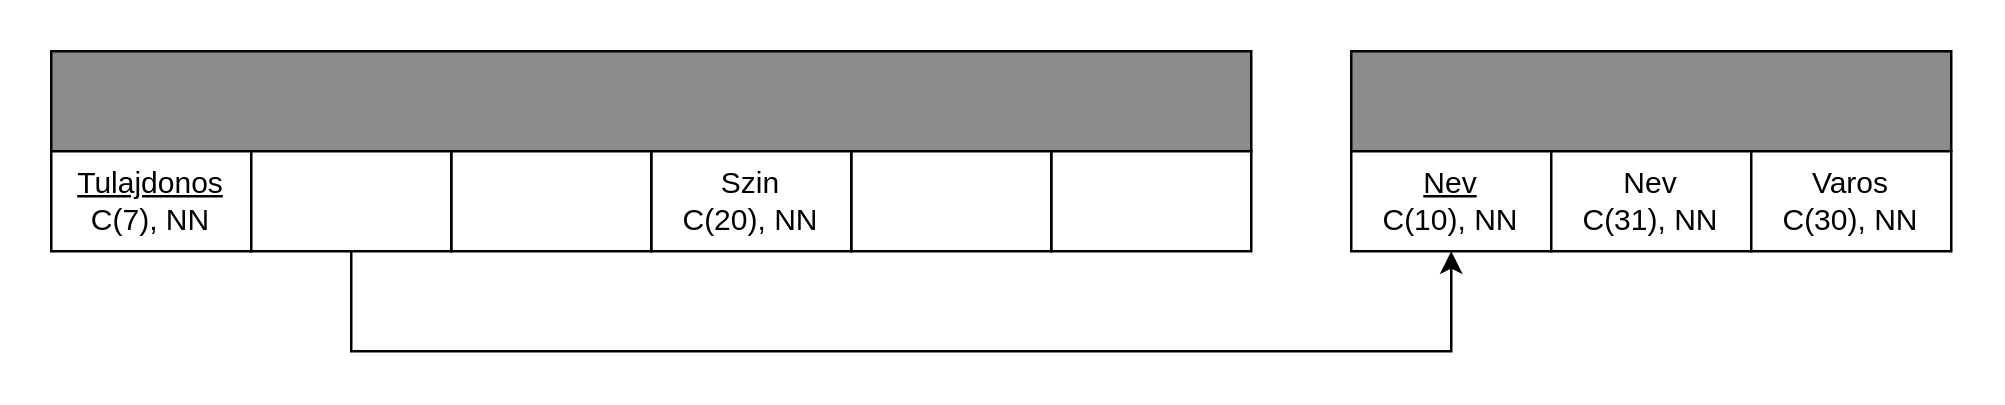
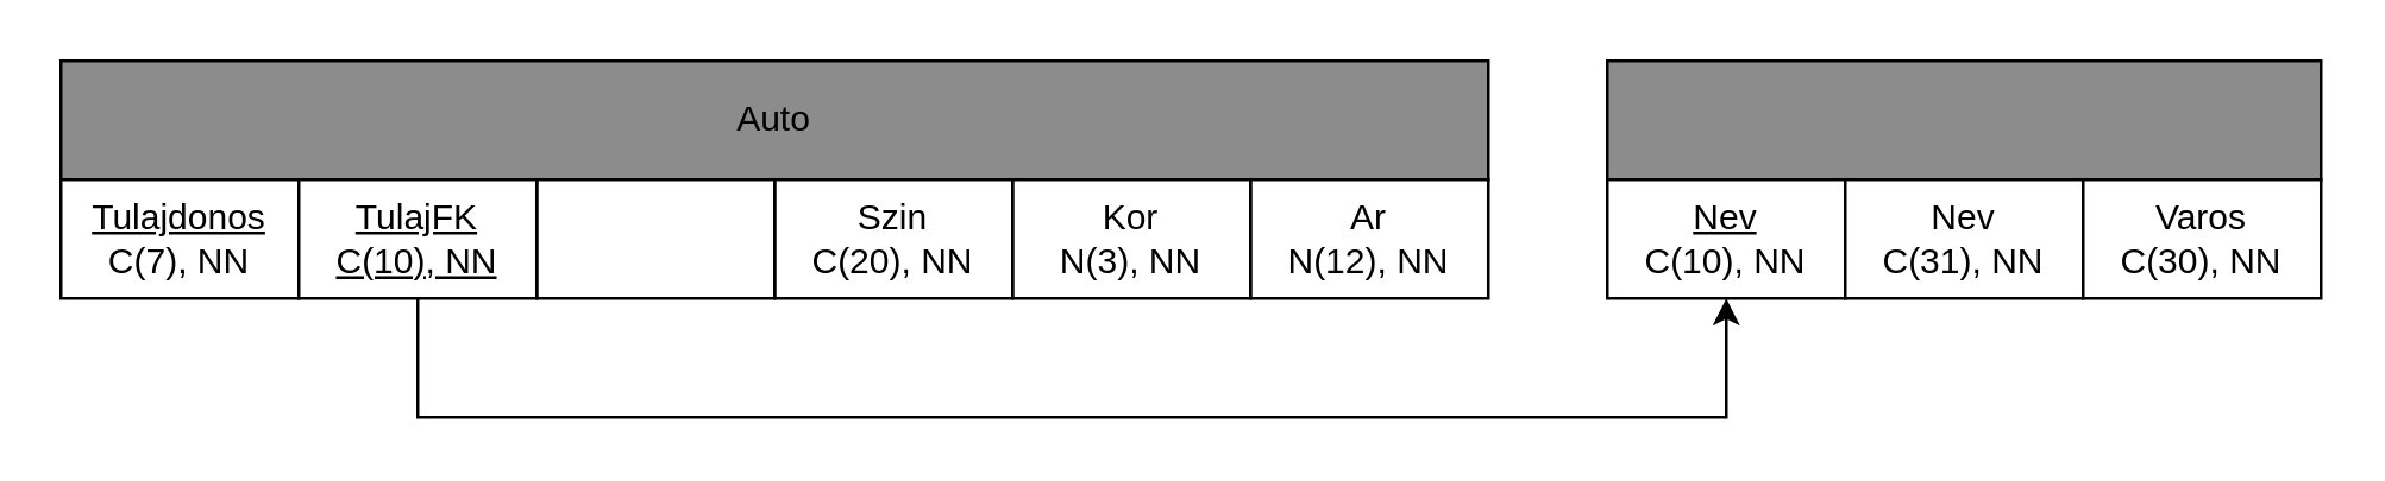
+ <mxCell id="3" value="Auto" style="text;html=1;align=center;verticalAlign=middle;whiteSpace=wrap;rounded=0;" vertex="1" parent="1"><mxGeometry x="225" y="25" width="70" height="30" as="geometry" /></mxCell>
+ <mxCell id="16" value="&lt;u&gt;TulajFK&lt;/u&gt;&lt;div&gt;&lt;u&gt;C(10), NN&lt;/u&gt;&lt;/div&gt;" style="text;html=1;align=center;verticalAlign=middle;whiteSpace=wrap;rounded=0;" vertex="1" parent="1"><mxGeometry x="110" y="65" width="60" height="30" as="geometry" /></mxCell>
+ <mxCell id="11" value="Kor&lt;div&gt;N(3), NN&lt;/div&gt;" style="text;html=1;align=center;verticalAlign=middle;whiteSpace=wrap;rounded=0;" vertex="1" parent="1"><mxGeometry x="350" y="65" width="60" height="30" as="geometry" /></mxCell>
+ <mxCell id="12" value="Ar&lt;div&gt;N(12), NN&lt;/div&gt;" style="text;html=1;align=center;verticalAlign=middle;whiteSpace=wrap;rounded=0;" vertex="1" parent="1"><mxGeometry x="430" y="65" width="60" height="30" as="geometry" /></mxCell>
